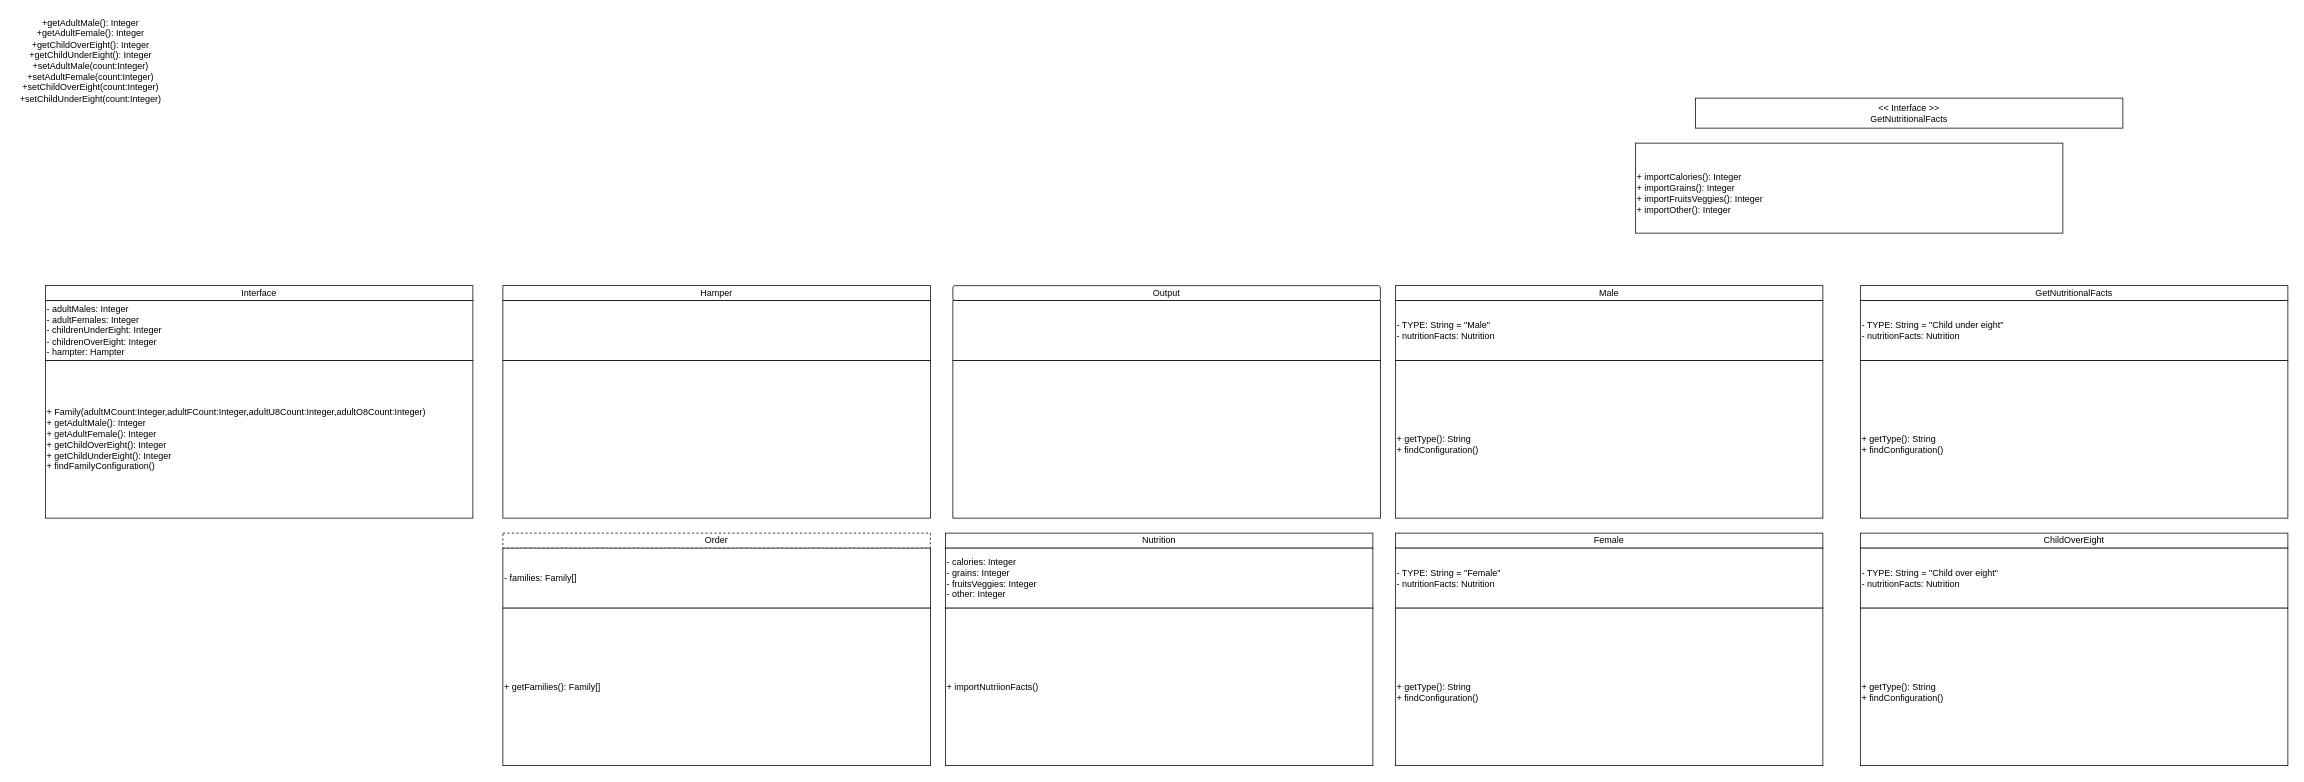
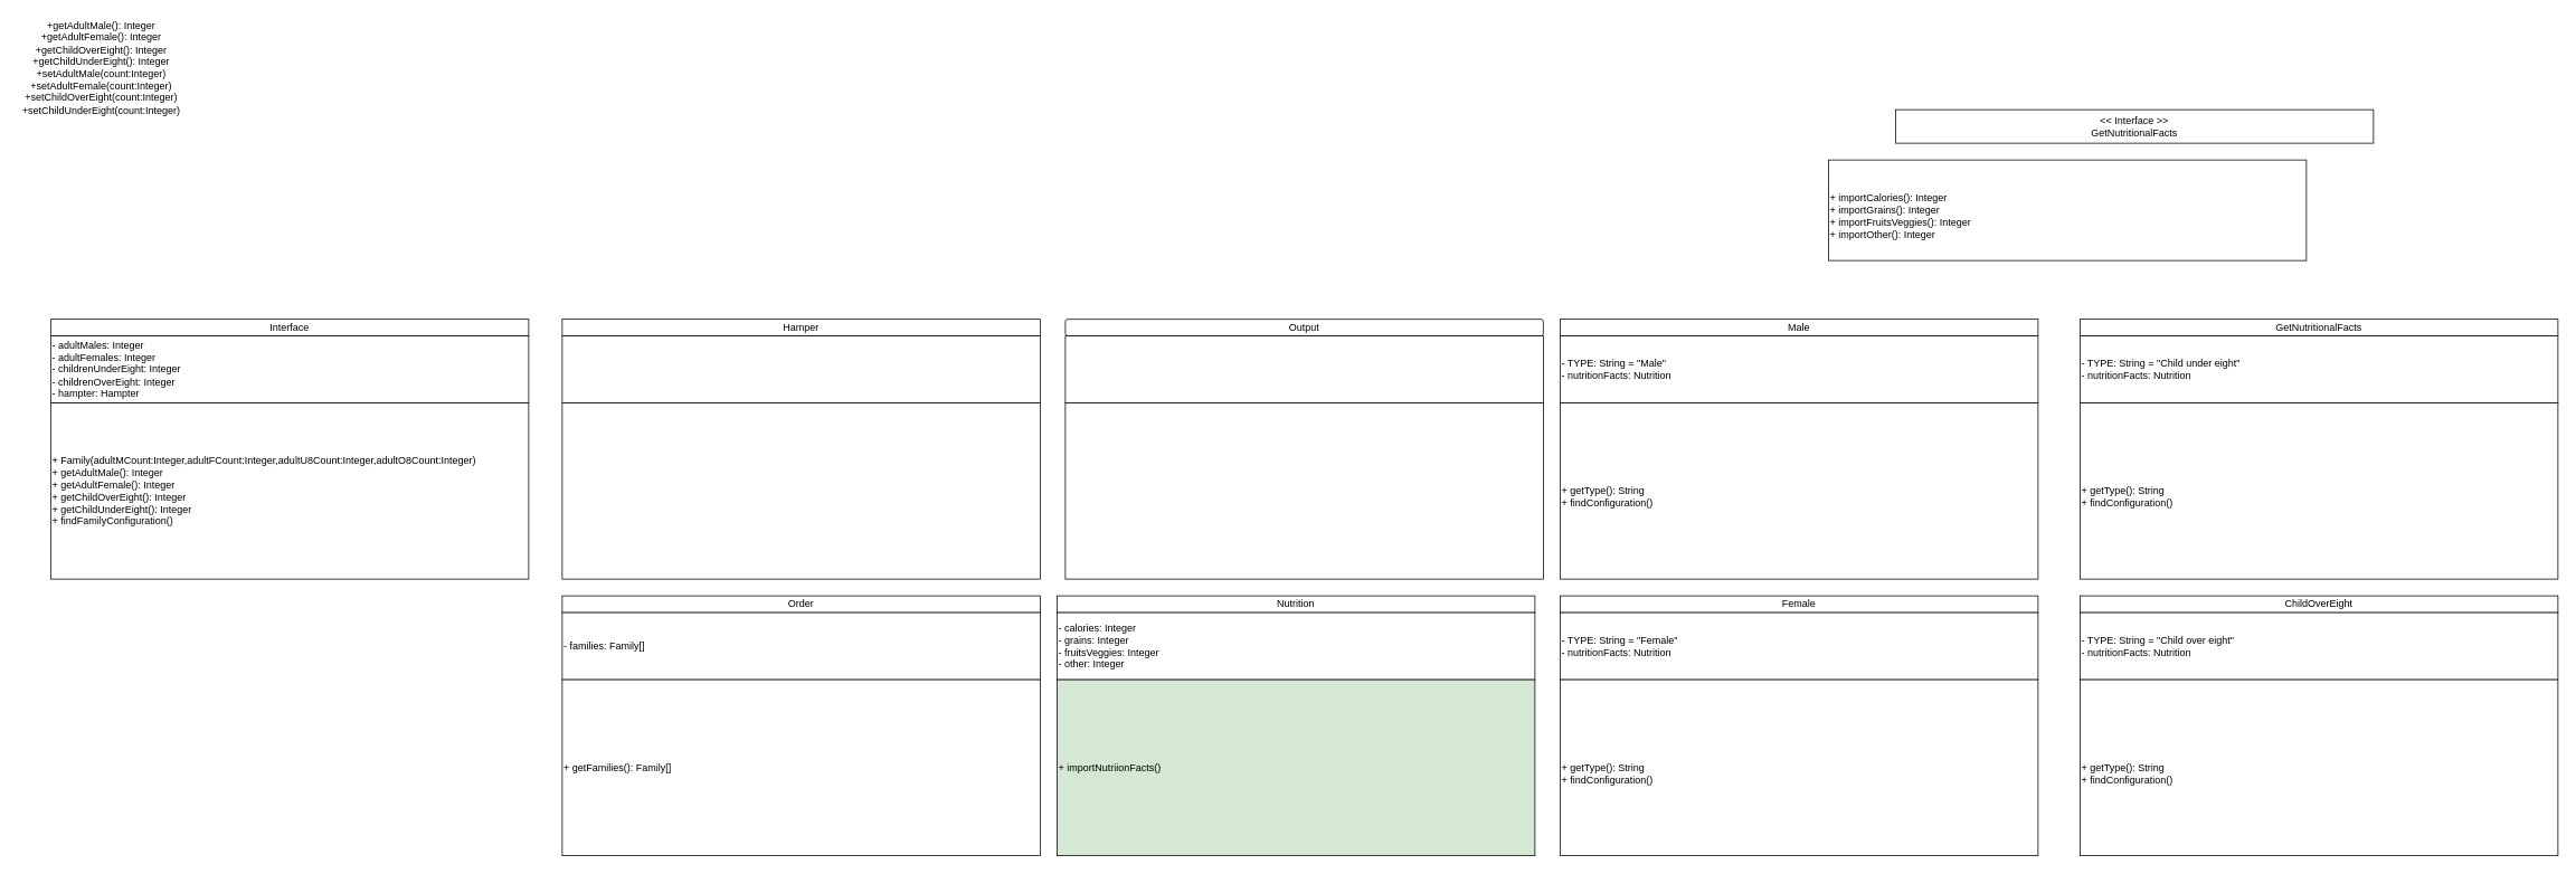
- <mxCell id="8" value="Order" style="rounded=0;whiteSpace=wrap;html=1;dashed=1;" vertex="1" parent="1"><mxGeometry x="670" y="710" width="570" height="20" as="geometry" /></mxCell>
+ <mxCell id="8" value="Order" style="rounded=0;whiteSpace=wrap;html=1;" vertex="1" parent="1"><mxGeometry x="670" y="710" width="570" height="20" as="geometry" /></mxCell>
- <mxCell id="13" value="+ importNutriionFacts()" style="rounded=0;whiteSpace=wrap;html=1;align=left;" vertex="1" parent="1"><mxGeometry x="1260" y="810" width="570" height="210" as="geometry" /></mxCell>
+ <mxCell id="13" value="+ importNutriionFacts()" style="rounded=0;whiteSpace=wrap;html=1;align=left;fillColor=#d5e8d4;" vertex="1" parent="1"><mxGeometry x="1260" y="810" width="570" height="210" as="geometry" /></mxCell>
